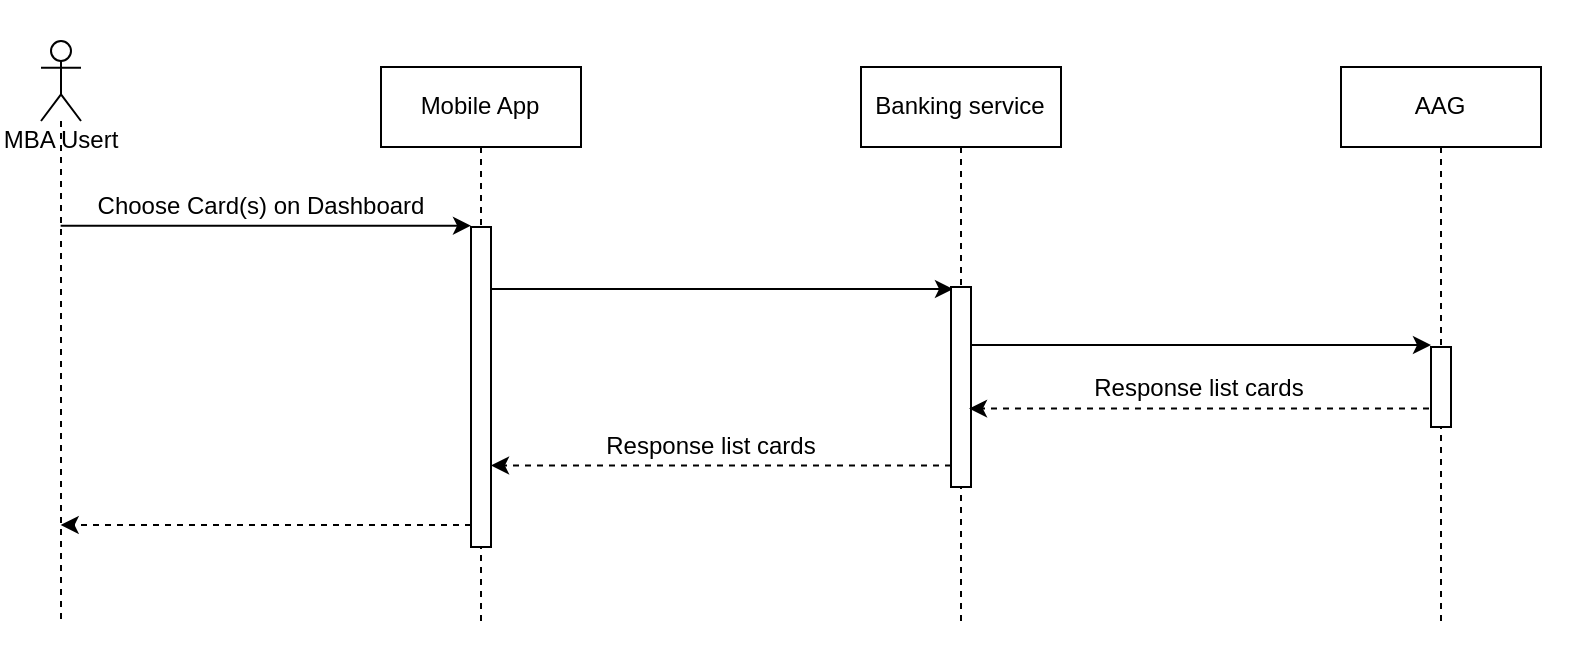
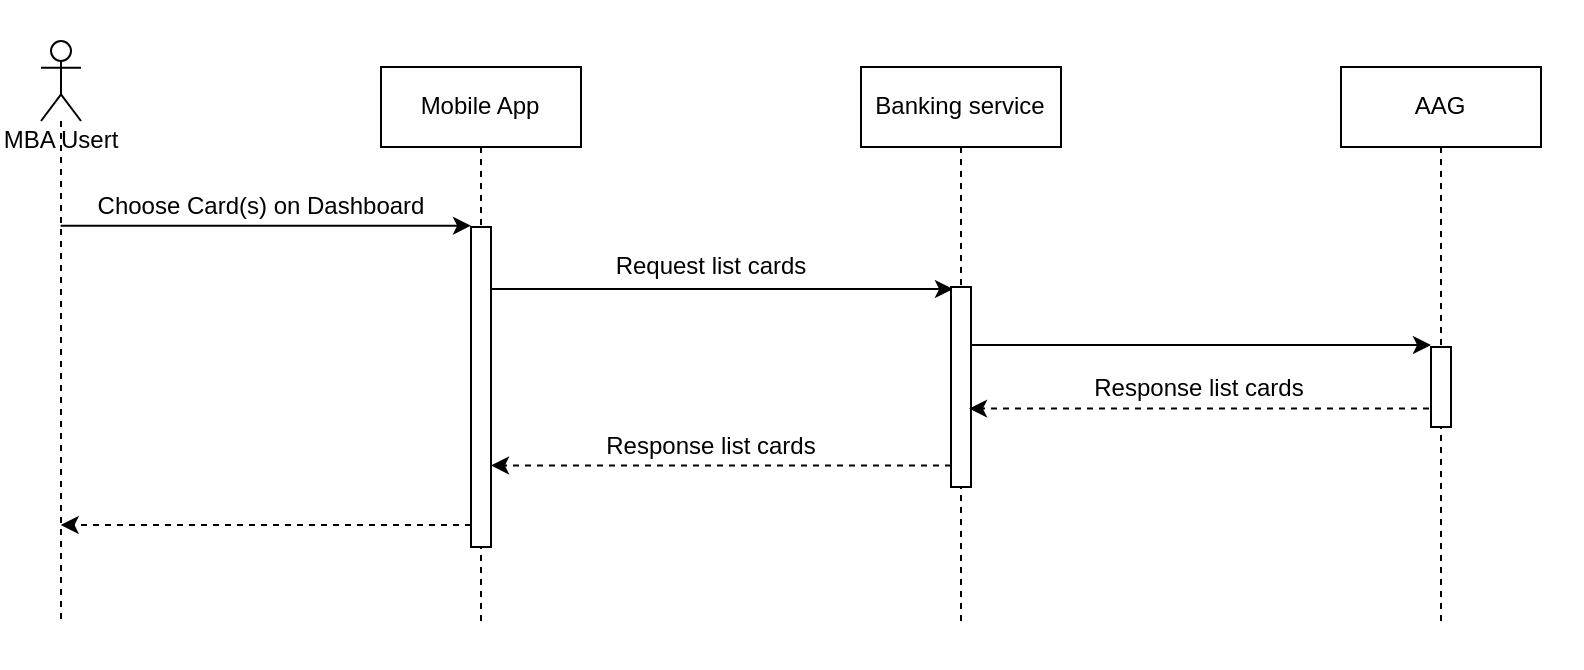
+ <mxCell id="16" value="Request list cards" style="text;html=1;align=center;verticalAlign=middle;resizable=0;points=[];autosize=1;strokeColor=none;" parent="1" vertex="1"><mxGeometry x="300" y="123" width="110" height="20" as="geometry" /></mxCell>
